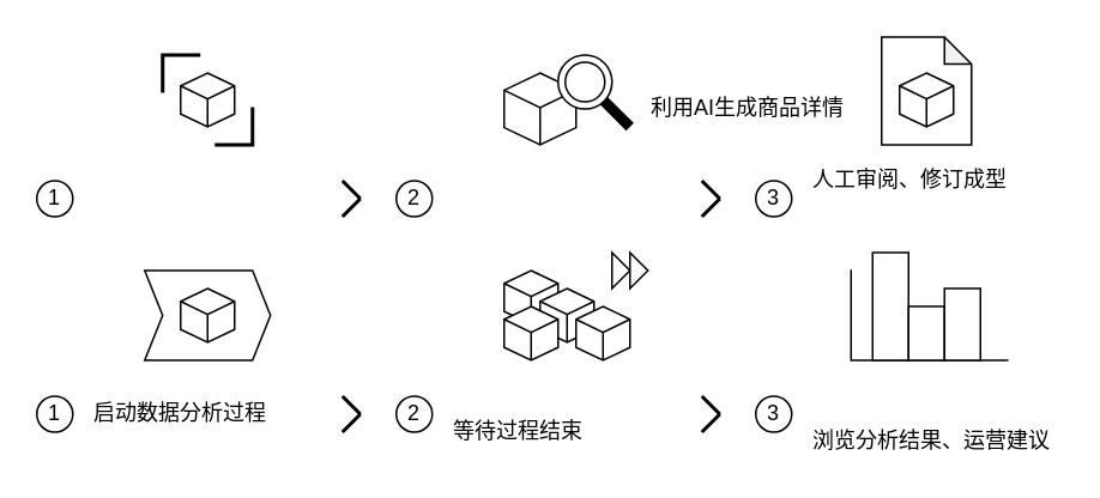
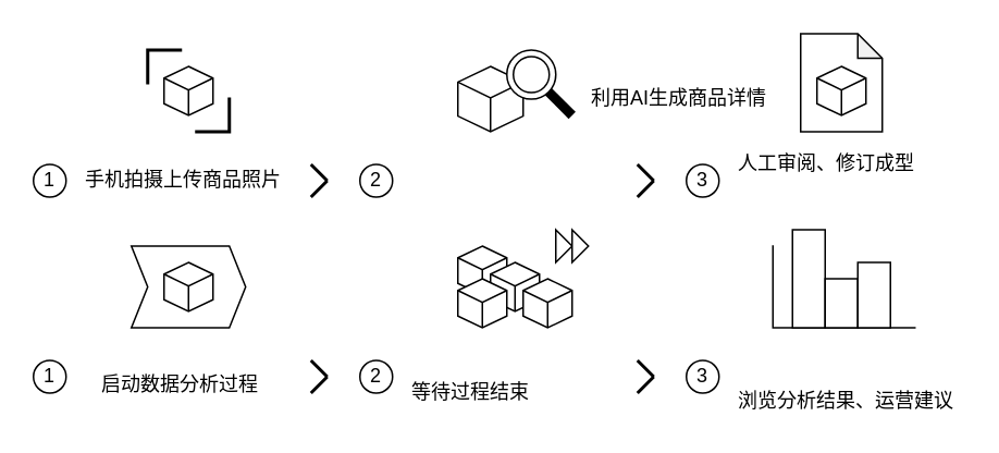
+ <mxCell id="3" value="手机拍摄上传商品照片" style="text;html=1;align=left;verticalAlign=middle;whiteSpace=wrap;rounded=0;" vertex="1" parent="1"><mxGeometry x="50" y="100" width="130" height="20" as="geometry" /></mxCell>
- <mxCell id="15" value="启动数据分析过程" style="text;html=1;align=left;verticalAlign=middle;whiteSpace=wrap;rounded=0;" vertex="1" parent="1"><mxGeometry x="50" y="220" width="100" height="20" as="geometry" /></mxCell>
+ <mxCell id="15" value="启动数据分析过程" style="text;html=1;align=left;verticalAlign=middle;whiteSpace=wrap;rounded=0;" vertex="1" parent="1"><mxGeometry x="60" y="225" width="100" height="20" as="geometry" /></mxCell>
